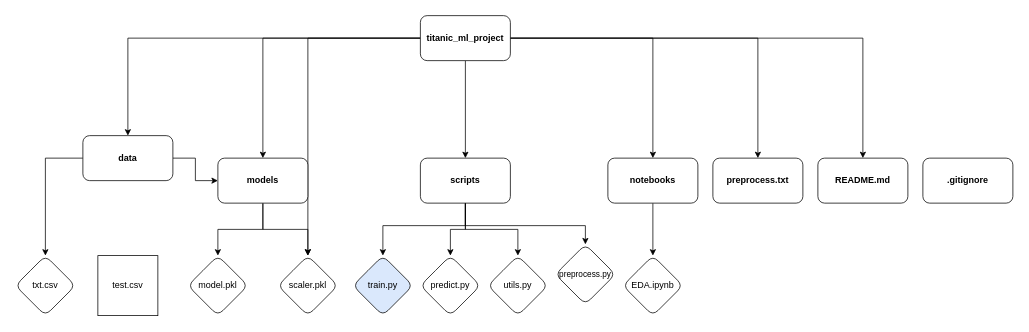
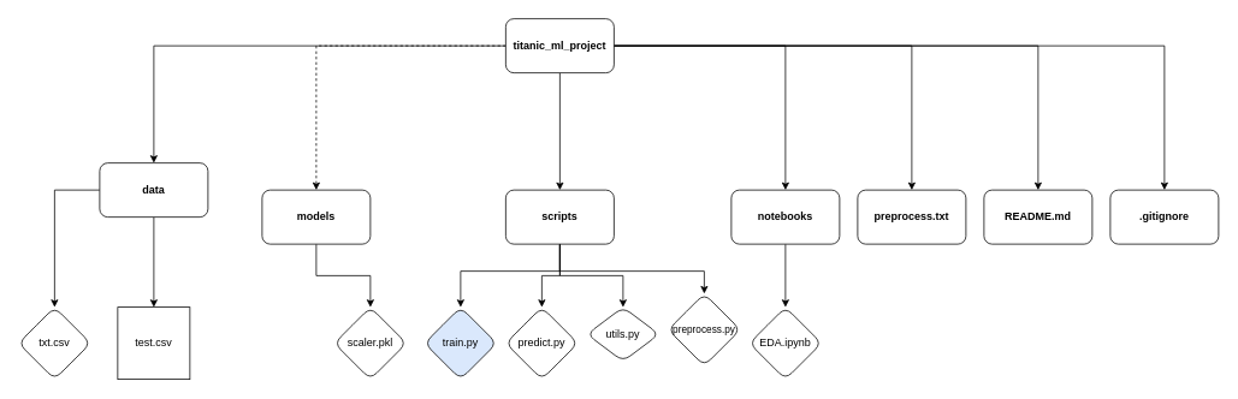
- <mxCell id="3" value="" style="edgeStyle=orthogonalEdgeStyle;rounded=0;orthogonalLoop=1;jettySize=auto;html=1;" edge="1" parent="1" source="8" target="14"><mxGeometry relative="1" as="geometry" /></mxCell>
+ <mxCell id="3" value="" style="edgeStyle=orthogonalEdgeStyle;rounded=0;orthogonalLoop=1;jettySize=auto;html=1;dashed=1;" edge="1" parent="1" source="8" target="14"><mxGeometry relative="1" as="geometry" /></mxCell>
- <mxCell id="7" value="" style="edgeStyle=orthogonalEdgeStyle;rounded=0;orthogonalLoop=1;jettySize=auto;html=1;" edge="1" parent="1" source="8" target="24"><mxGeometry relative="1" as="geometry" /></mxCell>
+ <mxCell id="7" value="" style="edgeStyle=orthogonalEdgeStyle;rounded=0;orthogonalLoop=1;jettySize=auto;html=1;" edge="1" parent="1" source="8" target="34"><mxGeometry relative="1" as="geometry" /></mxCell>
- <mxCell id="10" value="" style="edgeStyle=orthogonalEdgeStyle;rounded=0;orthogonalLoop=1;jettySize=auto;html=1;" edge="1" parent="1" source="11" target="14"><mxGeometry relative="1" as="geometry" /></mxCell>
+ <mxCell id="10" value="" style="edgeStyle=orthogonalEdgeStyle;rounded=0;orthogonalLoop=1;jettySize=auto;html=1;" edge="1" parent="1" source="11" target="22"><mxGeometry relative="1" as="geometry" /></mxCell>
- <mxCell id="12" value="" style="edgeStyle=orthogonalEdgeStyle;rounded=0;orthogonalLoop=1;jettySize=auto;html=1;" edge="1" parent="1" source="14" target="23"><mxGeometry relative="1" as="geometry" /></mxCell>
- <mxCell id="23" value="model.pkl" style="rhombus;whiteSpace=wrap;html=1;rounded=1;" vertex="1" parent="1"><mxGeometry x="250" y="340" width="80" height="80" as="geometry" /></mxCell>
- <mxCell id="25" value="utils.py" style="rhombus;whiteSpace=wrap;html=1;rounded=1;" vertex="1" parent="1"><mxGeometry x="650" y="340" width="80" height="80" as="geometry" /></mxCell>
+ <mxCell id="25" value="utils.py" style="rhombus;whiteSpace=wrap;html=1;rounded=1;" vertex="1" parent="1"><mxGeometry x="650" y="340" width="80" height="60" as="geometry" /></mxCell>
